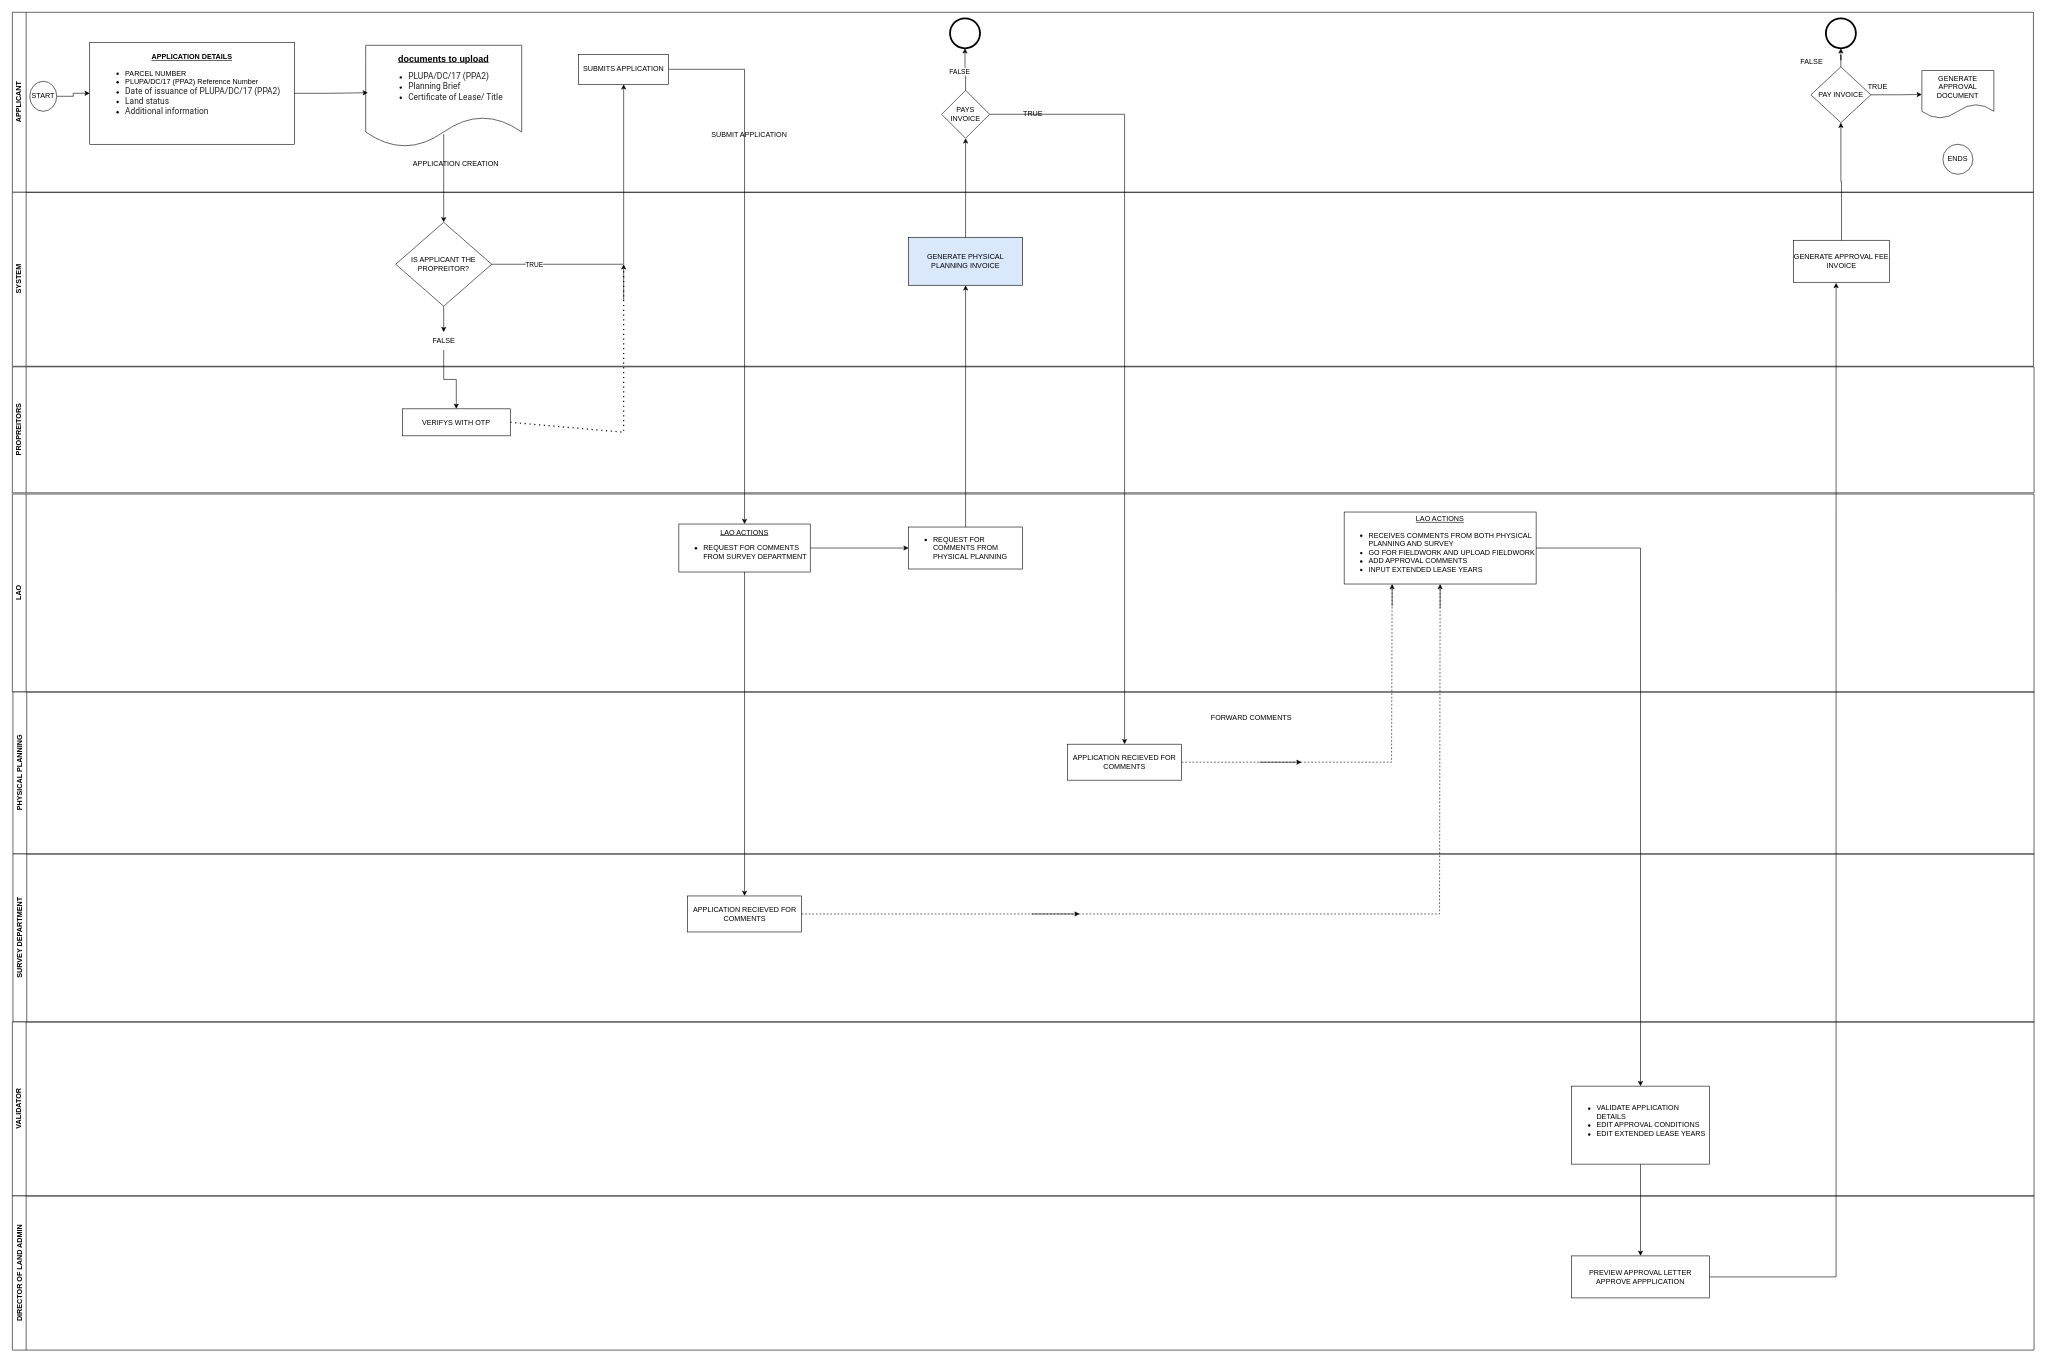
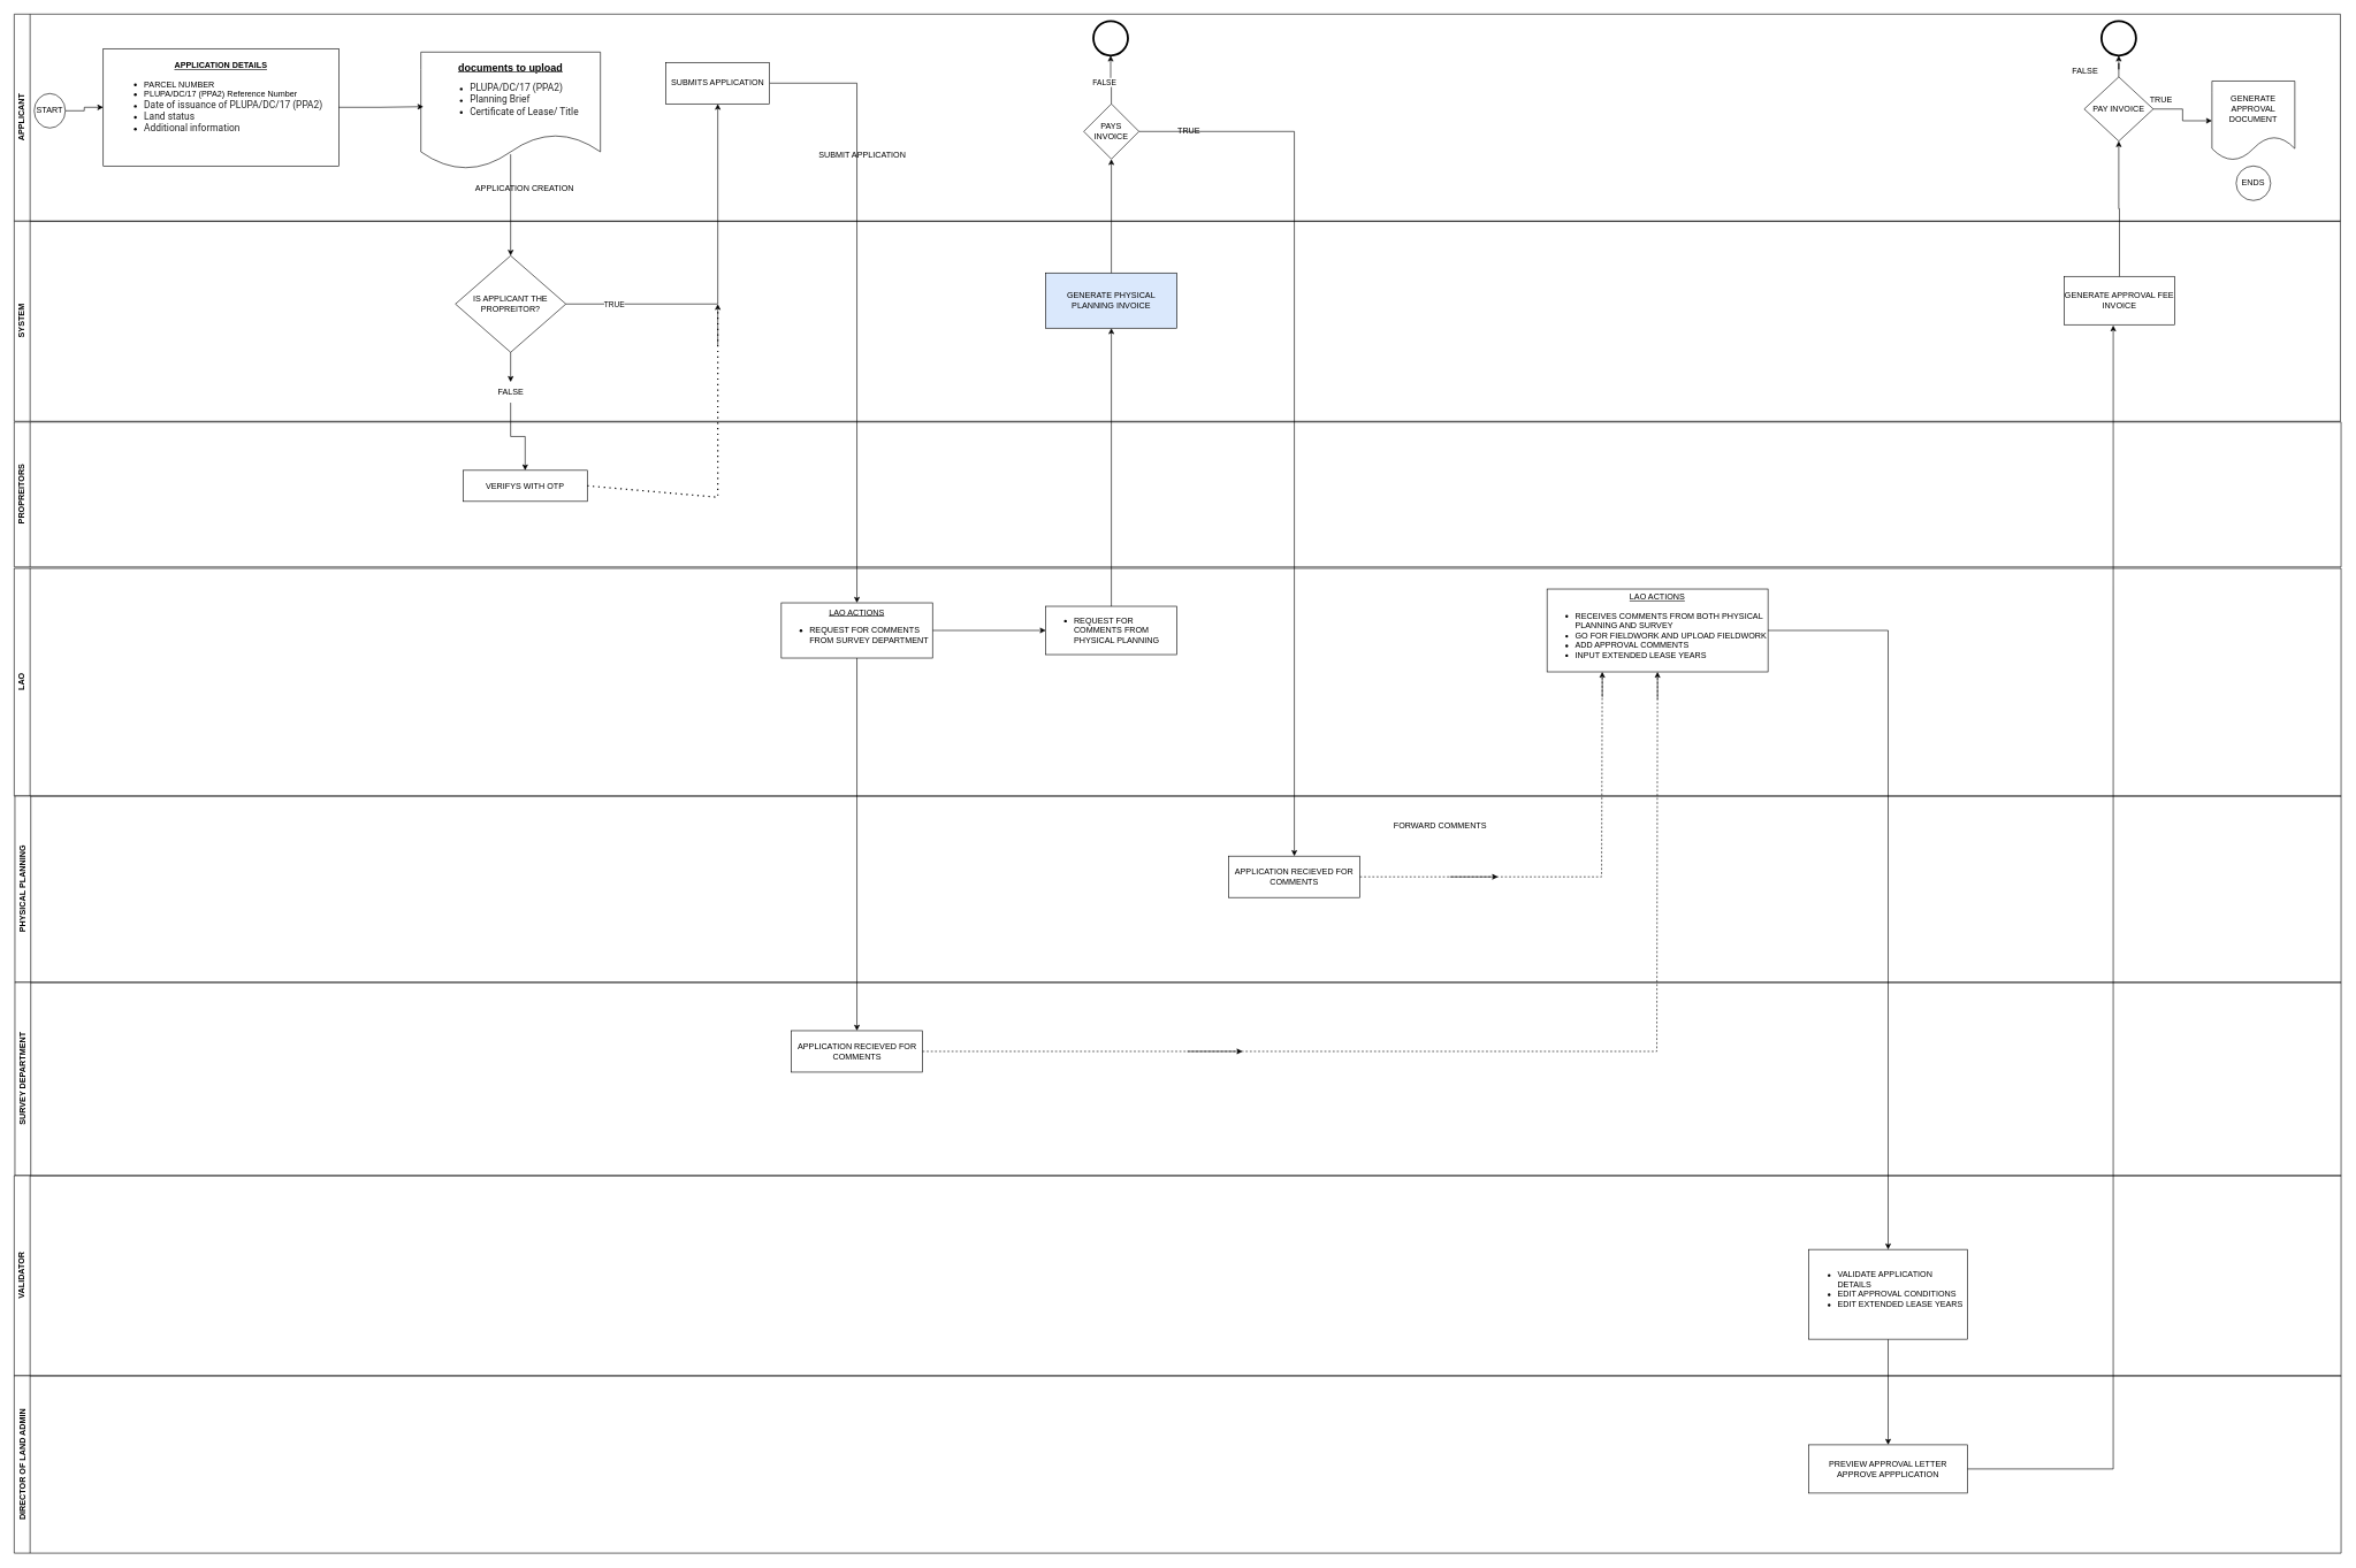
- <mxCell id="36" value="SUBMITS APPLICATION" style="whiteSpace=wrap;html=1;" vertex="1" parent="1"><mxGeometry x="964" y="90" width="150" height="50" as="geometry" /></mxCell>
+ <mxCell id="36" value="SUBMITS APPLICATION" style="whiteSpace=wrap;html=1;" vertex="1" parent="1"><mxGeometry x="964" y="90" width="150" height="60" as="geometry" /></mxCell>
- <mxCell id="7" value="GENERATE APPROVAL DOCUMENT" style="shape=document;whiteSpace=wrap;html=1;boundedLbl=1;" vertex="1" parent="2"><mxGeometry x="3183" y="97" width="120" height="80" as="geometry" /></mxCell>
+ <mxCell id="7" value="GENERATE APPROVAL DOCUMENT" style="shape=document;whiteSpace=wrap;html=1;boundedLbl=1;" vertex="1" parent="2"><mxGeometry x="3183" y="97" width="120" height="115" as="geometry" /></mxCell>
